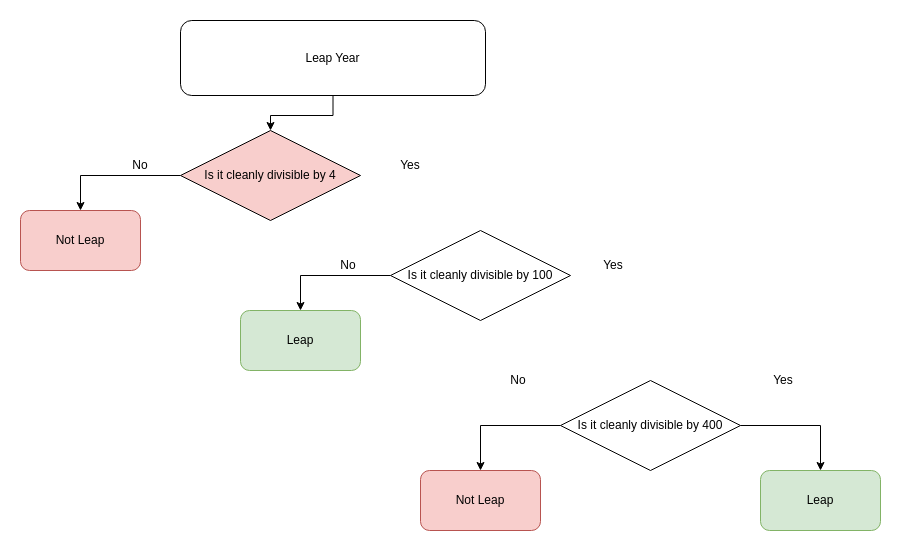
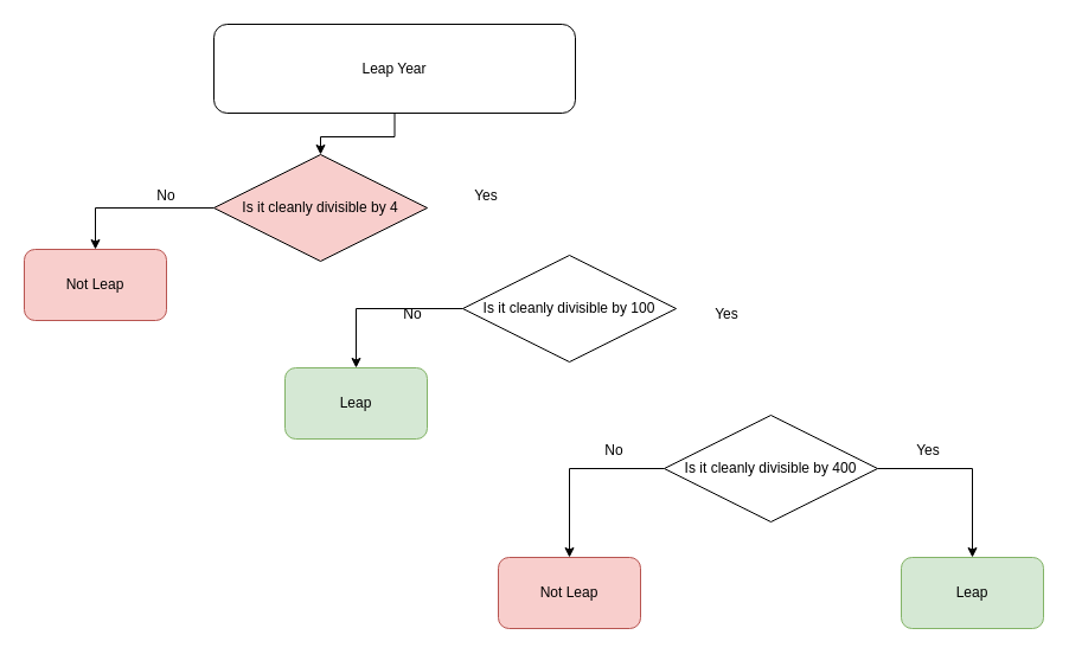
- <mxCell id="10" value="&lt;span style=&quot;&quot;&gt;Is it&amp;nbsp;&lt;/span&gt;cleanly&amp;nbsp;&lt;span style=&quot;&quot;&gt;divisible by 100&lt;/span&gt;" style="rhombus;whiteSpace=wrap;html=1;" vertex="1" parent="1"><mxGeometry x="390" y="230" width="180" height="90" as="geometry" /></mxCell>
+ <mxCell id="10" value="&lt;span style=&quot;&quot;&gt;Is it&amp;nbsp;&lt;/span&gt;cleanly&amp;nbsp;&lt;span style=&quot;&quot;&gt;divisible by 100&lt;/span&gt;" style="rhombus;whiteSpace=wrap;html=1;" vertex="1" parent="1"><mxGeometry x="390" y="215" width="180" height="90" as="geometry" /></mxCell>
- <mxCell id="16" value="&lt;span style=&quot;&quot;&gt;Is it&amp;nbsp;&lt;/span&gt;cleanly&amp;nbsp;&lt;span style=&quot;&quot;&gt;divisible by 400&lt;/span&gt;" style="rhombus;whiteSpace=wrap;html=1;" vertex="1" parent="1"><mxGeometry x="560" y="380" width="180" height="90" as="geometry" /></mxCell>
+ <mxCell id="16" value="&lt;span style=&quot;&quot;&gt;Is it&amp;nbsp;&lt;/span&gt;cleanly&amp;nbsp;&lt;span style=&quot;&quot;&gt;divisible by 400&lt;/span&gt;" style="rhombus;whiteSpace=wrap;html=1;" vertex="1" parent="1"><mxGeometry x="560" y="350" width="180" height="90" as="geometry" /></mxCell>
